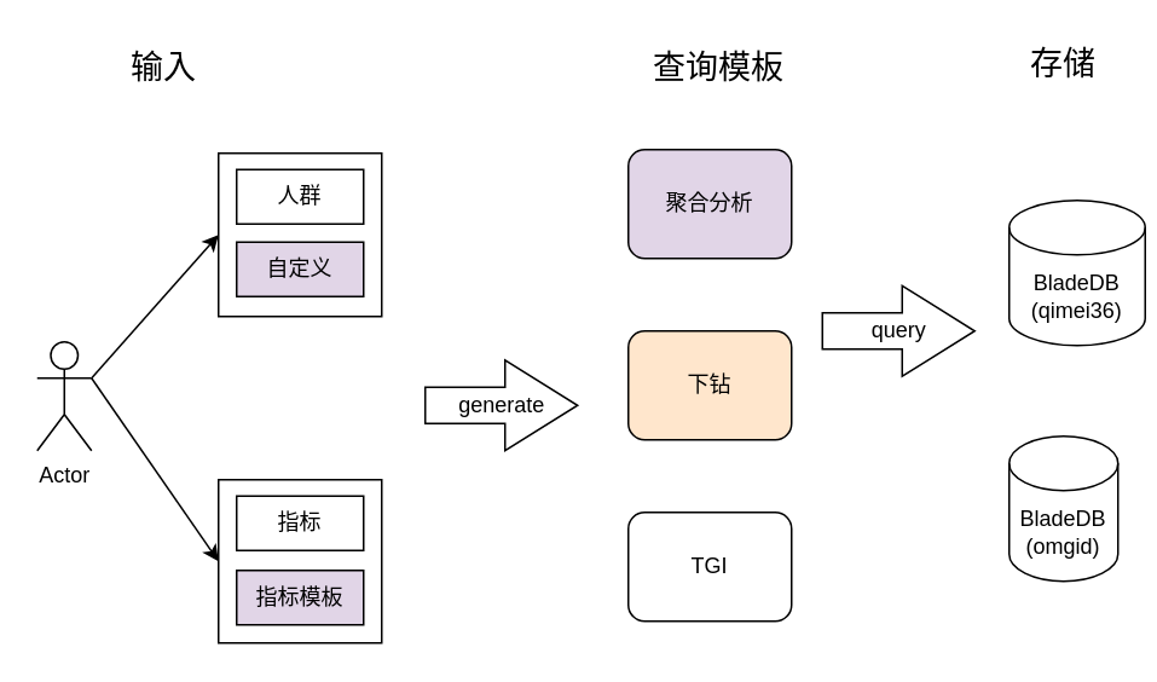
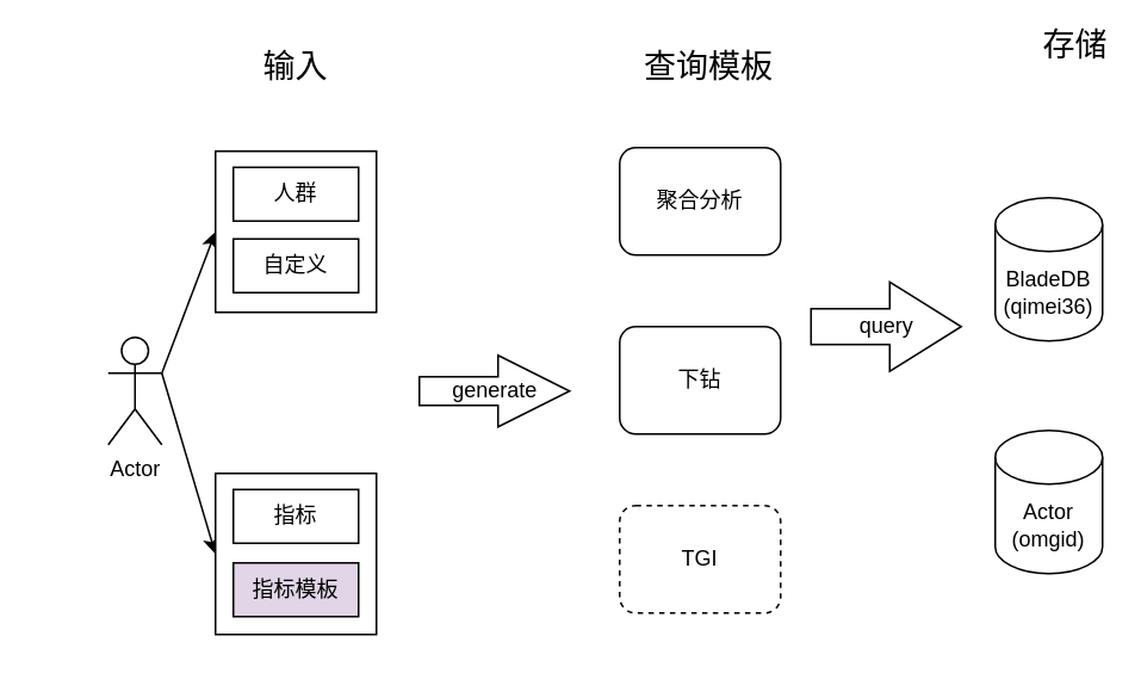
- <mxCell id="20" value="存储" style="text;html=1;strokeColor=none;fillColor=none;align=center;verticalAlign=middle;whiteSpace=wrap;rounded=0;fontSize=18;" vertex="1" parent="1"><mxGeometry x="556" y="20" width="60" height="30" as="geometry" /></mxCell>
+ <mxCell id="20" value="存储" style="text;html=1;strokeColor=none;fillColor=none;align=center;verticalAlign=middle;whiteSpace=wrap;rounded=0;fontSize=18;" vertex="1" parent="1"><mxGeometry x="571" y="10" width="60" height="30" as="geometry" /></mxCell>
- <mxCell id="18" value="输入" style="text;html=1;strokeColor=none;fillColor=none;align=center;verticalAlign=middle;whiteSpace=wrap;rounded=0;fontSize=18;" vertex="1" parent="1"><mxGeometry x="60" y="22" width="60" height="30" as="geometry" /></mxCell>
+ <mxCell id="18" value="输入" style="text;html=1;strokeColor=none;fillColor=none;align=center;verticalAlign=middle;whiteSpace=wrap;rounded=0;fontSize=18;" vertex="1" parent="1"><mxGeometry x="135" y="22" width="60" height="30" as="geometry" /></mxCell>
- <mxCell id="5" value="聚合分析" style="rounded=1;whiteSpace=wrap;html=1;fillColor=#e1d5e7;" vertex="1" parent="1"><mxGeometry x="346" y="82" width="90" height="60" as="geometry" /></mxCell>
+ <mxCell id="5" value="聚合分析" style="rounded=1;whiteSpace=wrap;html=1;" vertex="1" parent="1"><mxGeometry x="346" y="82" width="90" height="60" as="geometry" /></mxCell>
- <mxCell id="17" value="自定义" style="rounded=0;whiteSpace=wrap;html=1;fillColor=#e1d5e7;" vertex="1" parent="14"><mxGeometry x="10" y="49" width="70" height="30" as="geometry" /></mxCell>
+ <mxCell id="17" value="自定义" style="rounded=0;whiteSpace=wrap;html=1;" vertex="1" parent="14"><mxGeometry x="10" y="49" width="70" height="30" as="geometry" /></mxCell>
- <mxCell id="2" value="BladeDB&lt;br&gt;(qimei36)" style="shape=cylinder3;whiteSpace=wrap;html=1;boundedLbl=1;backgroundOutline=1;size=15;" vertex="1" parent="1"><mxGeometry x="556" y="110" width="75" height="80" as="geometry" /></mxCell>
+ <mxCell id="2" value="BladeDB&lt;br&gt;(qimei36)" style="shape=cylinder3;whiteSpace=wrap;html=1;boundedLbl=1;backgroundOutline=1;size=15;" vertex="1" parent="1"><mxGeometry x="556" y="110" width="60" height="80" as="geometry" /></mxCell>
- <mxCell id="6" value="下钻" style="rounded=1;whiteSpace=wrap;html=1;fillColor=#ffe6cc;" vertex="1" parent="1"><mxGeometry x="346" y="182" width="90" height="60" as="geometry" /></mxCell>
+ <mxCell id="6" value="下钻" style="rounded=1;whiteSpace=wrap;html=1;" vertex="1" parent="1"><mxGeometry x="346" y="182" width="90" height="60" as="geometry" /></mxCell>
- <mxCell id="4" value="Actor" style="shape=umlActor;verticalLabelPosition=bottom;verticalAlign=top;html=1;outlineConnect=0;" vertex="1" parent="1"><mxGeometry x="20" y="188" width="30" height="60" as="geometry" /></mxCell>
+ <mxCell id="4" value="Actor" style="shape=umlActor;verticalLabelPosition=bottom;verticalAlign=top;html=1;outlineConnect=0;" vertex="1" parent="1"><mxGeometry x="60" y="188" width="30" height="60" as="geometry" /></mxCell>
- <mxCell id="21" value="generate" style="html=1;shadow=0;dashed=0;align=center;verticalAlign=middle;shape=mxgraph.arrows2.arrow;dy=0.6;dx=40;notch=0;" vertex="1" parent="1"><mxGeometry x="234" y="198" width="84" height="50" as="geometry" /></mxCell>
+ <mxCell id="21" value="generate" style="html=1;shadow=0;dashed=0;align=center;verticalAlign=middle;shape=mxgraph.arrows2.arrow;dy=0.6;dx=40;notch=0;" vertex="1" parent="1"><mxGeometry x="234" y="198" width="84" height="40" as="geometry" /></mxCell>
- <mxCell id="3" value="BladeDB&lt;br&gt;(omgid)" style="shape=cylinder3;whiteSpace=wrap;html=1;boundedLbl=1;backgroundOutline=1;size=15;" vertex="1" parent="1"><mxGeometry x="556" y="240" width="60" height="80" as="geometry" /></mxCell>
+ <mxCell id="3" value="Actor&lt;br&gt;(omgid)" style="shape=cylinder3;whiteSpace=wrap;html=1;boundedLbl=1;backgroundOutline=1;size=15;" vertex="1" parent="1"><mxGeometry x="556" y="240" width="60" height="80" as="geometry" /></mxCell>
- <mxCell id="7" value="TGI" style="rounded=1;whiteSpace=wrap;html=1;" vertex="1" parent="1"><mxGeometry x="346" y="282" width="90" height="60" as="geometry" /></mxCell>
+ <mxCell id="7" value="TGI" style="rounded=1;whiteSpace=wrap;html=1;dashed=1;" vertex="1" parent="1"><mxGeometry x="346" y="282" width="90" height="60" as="geometry" /></mxCell>
